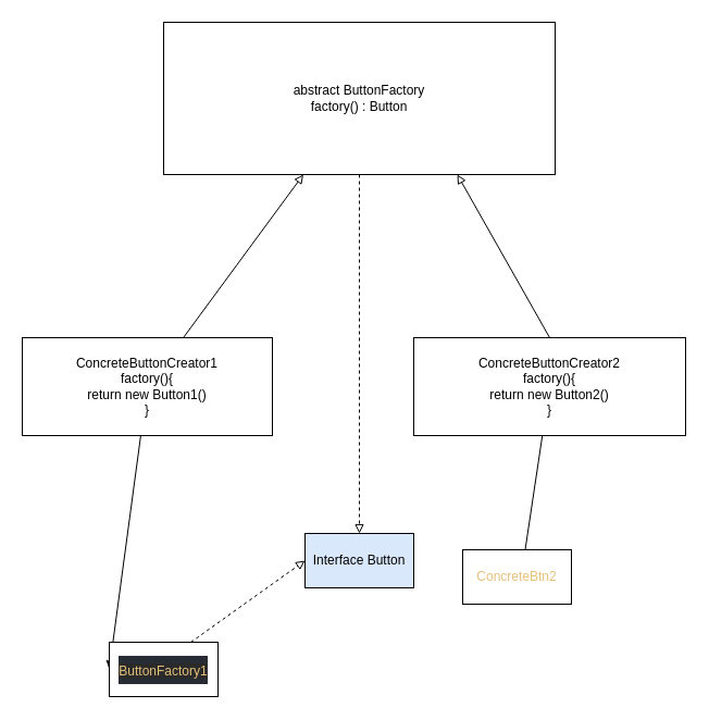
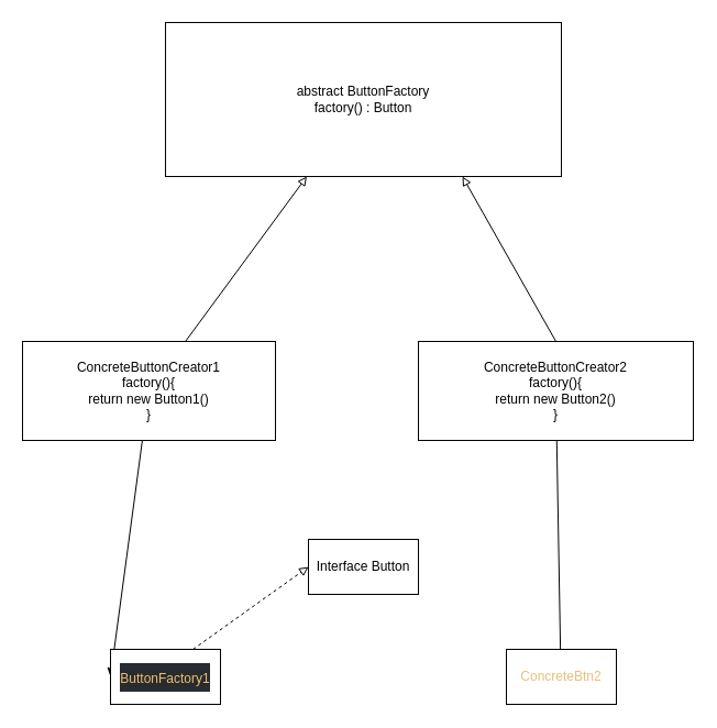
- <mxCell id="12" value="" style="edgeStyle=none;html=1;entryX=0.5;entryY=0;entryDx=0;entryDy=0;endArrow=block;endFill=0;dashed=1;" parent="1" source="2" target="8" edge="1"><mxGeometry relative="1" as="geometry"><mxPoint x="480" y="530" as="sourcePoint" /><mxPoint x="350" y="480" as="targetPoint" /></mxGeometry></mxCell>
- <mxCell id="8" value="Interface Button" style="rounded=0;whiteSpace=wrap;html=1;fillColor=#dae8fc;" parent="1" vertex="1"><mxGeometry x="280" y="490" width="100" height="50" as="geometry" /></mxCell>
+ <mxCell id="8" value="Interface Button" style="rounded=0;whiteSpace=wrap;html=1;" parent="1" vertex="1"><mxGeometry x="280" y="490" width="100" height="50" as="geometry" /></mxCell>
- <mxCell id="9" value="&lt;font color=&quot;#e5c07b&quot;&gt;ConcreteBtn2&lt;/font&gt;" style="rounded=0;whiteSpace=wrap;html=1;" parent="1" vertex="1"><mxGeometry x="425" y="505" width="100" height="50" as="geometry" /></mxCell>
+ <mxCell id="9" value="&lt;font color=&quot;#e5c07b&quot;&gt;ConcreteBtn2&lt;/font&gt;" style="rounded=0;whiteSpace=wrap;html=1;" parent="1" vertex="1"><mxGeometry x="460" y="590" width="100" height="50" as="geometry" /></mxCell>
